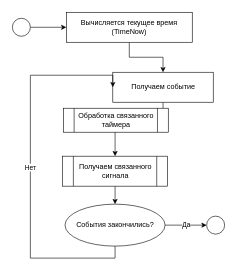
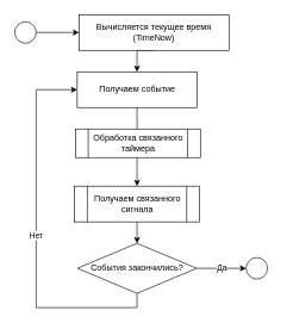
- <mxCell id="8" value="Получаем событие" style="rounded=0;whiteSpace=wrap;html=1;" vertex="1" parent="1"><mxGeometry x="187.5" y="120" width="167.5" height="50" as="geometry" /></mxCell>
+ <mxCell id="8" value="Получаем событие" style="rounded=0;whiteSpace=wrap;html=1;" vertex="1" parent="1"><mxGeometry x="107.5" y="100" width="167.5" height="50" as="geometry" /></mxCell>
- <mxCell id="14" value="События закончились?" style="ellipse;whiteSpace=wrap;html=1;" vertex="1" parent="1"><mxGeometry x="107.81" y="340" width="166.88" height="70" as="geometry" /></mxCell>
+ <mxCell id="14" value="События закончились?" style="rhombus;whiteSpace=wrap;html=1;" vertex="1" parent="1"><mxGeometry x="107.81" y="340" width="166.88" height="70" as="geometry" /></mxCell>
